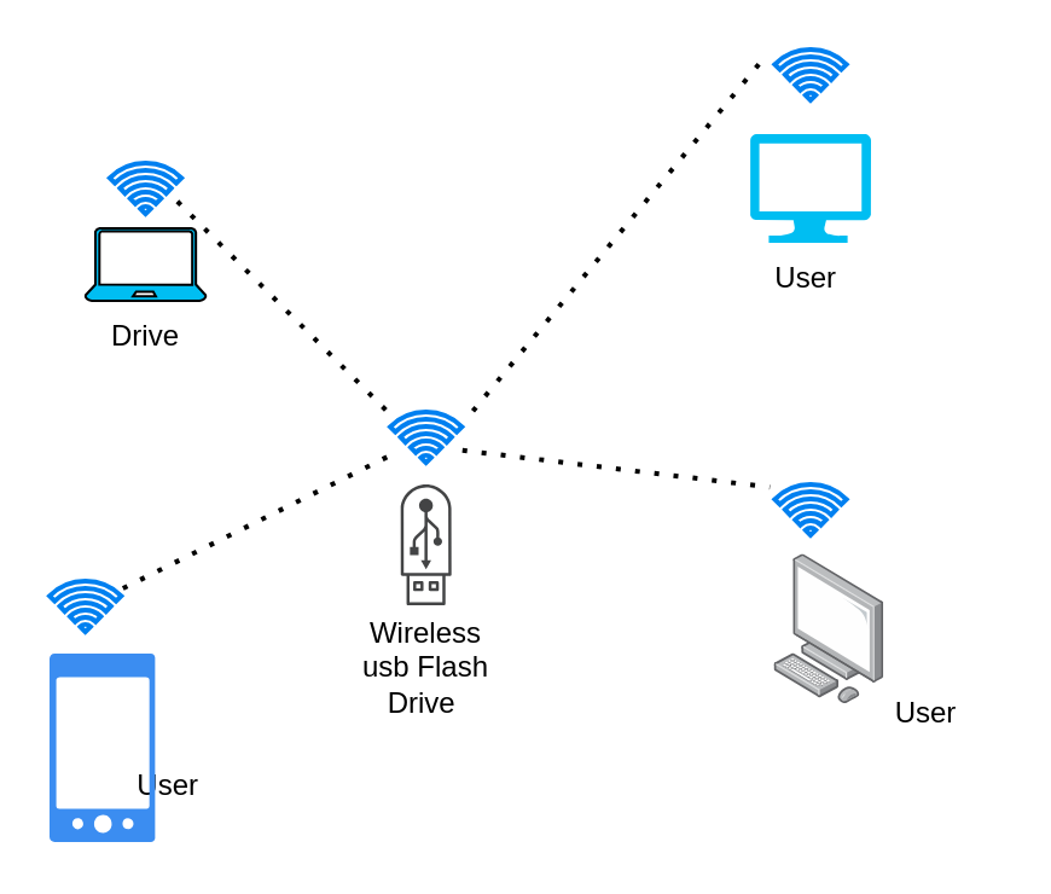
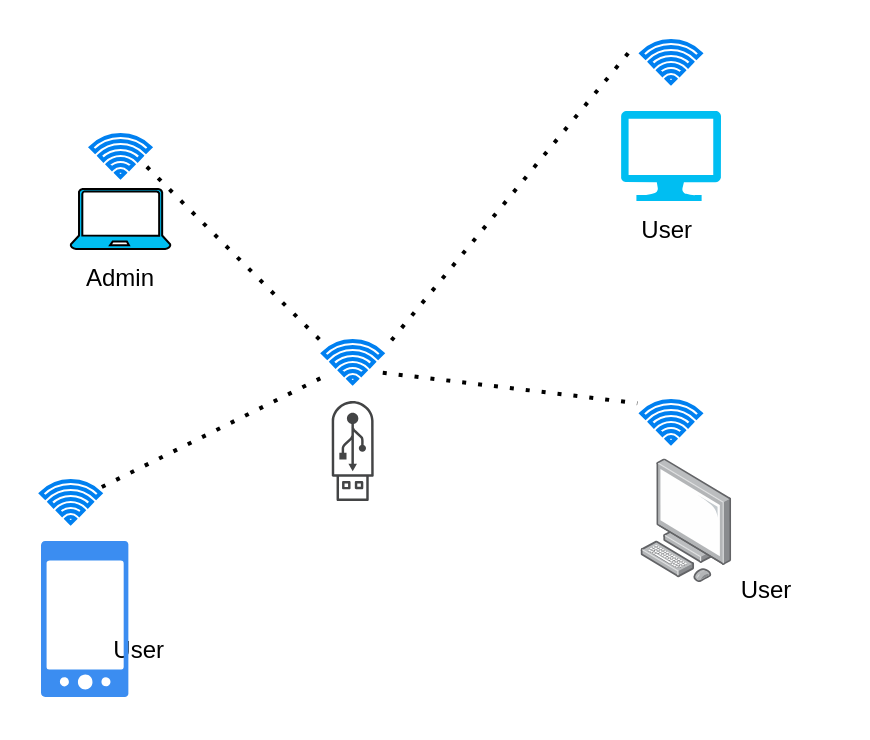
- <mxCell id="16" value="Drive" style="text;html=1;strokeColor=none;fillColor=none;align=center;verticalAlign=middle;whiteSpace=wrap;rounded=0;" parent="1" vertex="1"><mxGeometry x="29.77" y="124" width="60" height="30" as="geometry" /></mxCell>
+ <mxCell id="16" value="Admin" style="text;html=1;strokeColor=none;fillColor=none;align=center;verticalAlign=middle;whiteSpace=wrap;rounded=0;" parent="1" vertex="1"><mxGeometry x="29.77" y="124" width="60" height="30" as="geometry" /></mxCell>
- <mxCell id="15" value="Wireless usb Flash Drive&amp;nbsp;" style="text;html=1;strokeColor=none;fillColor=none;align=center;verticalAlign=middle;whiteSpace=wrap;rounded=0;" parent="1" vertex="1"><mxGeometry x="145.85" y="261" width="60" height="30" as="geometry" /></mxCell>
